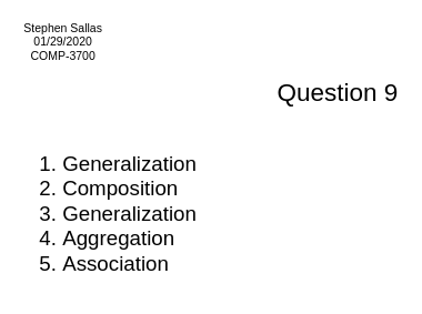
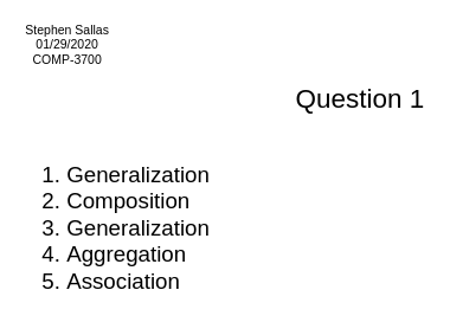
- <mxCell id="3" value="Question 9" style="text;html=1;align=center;verticalAlign=middle;resizable=0;points=[];autosize=1;fontSize=30;" vertex="1" parent="1"><mxGeometry x="325" y="90" width="160" height="40" as="geometry" /></mxCell>
+ <mxCell id="3" value="Question 1" style="text;html=1;align=center;verticalAlign=middle;resizable=0;points=[];autosize=1;fontSize=30;" vertex="1" parent="1"><mxGeometry x="325" y="90" width="160" height="40" as="geometry" /></mxCell>
